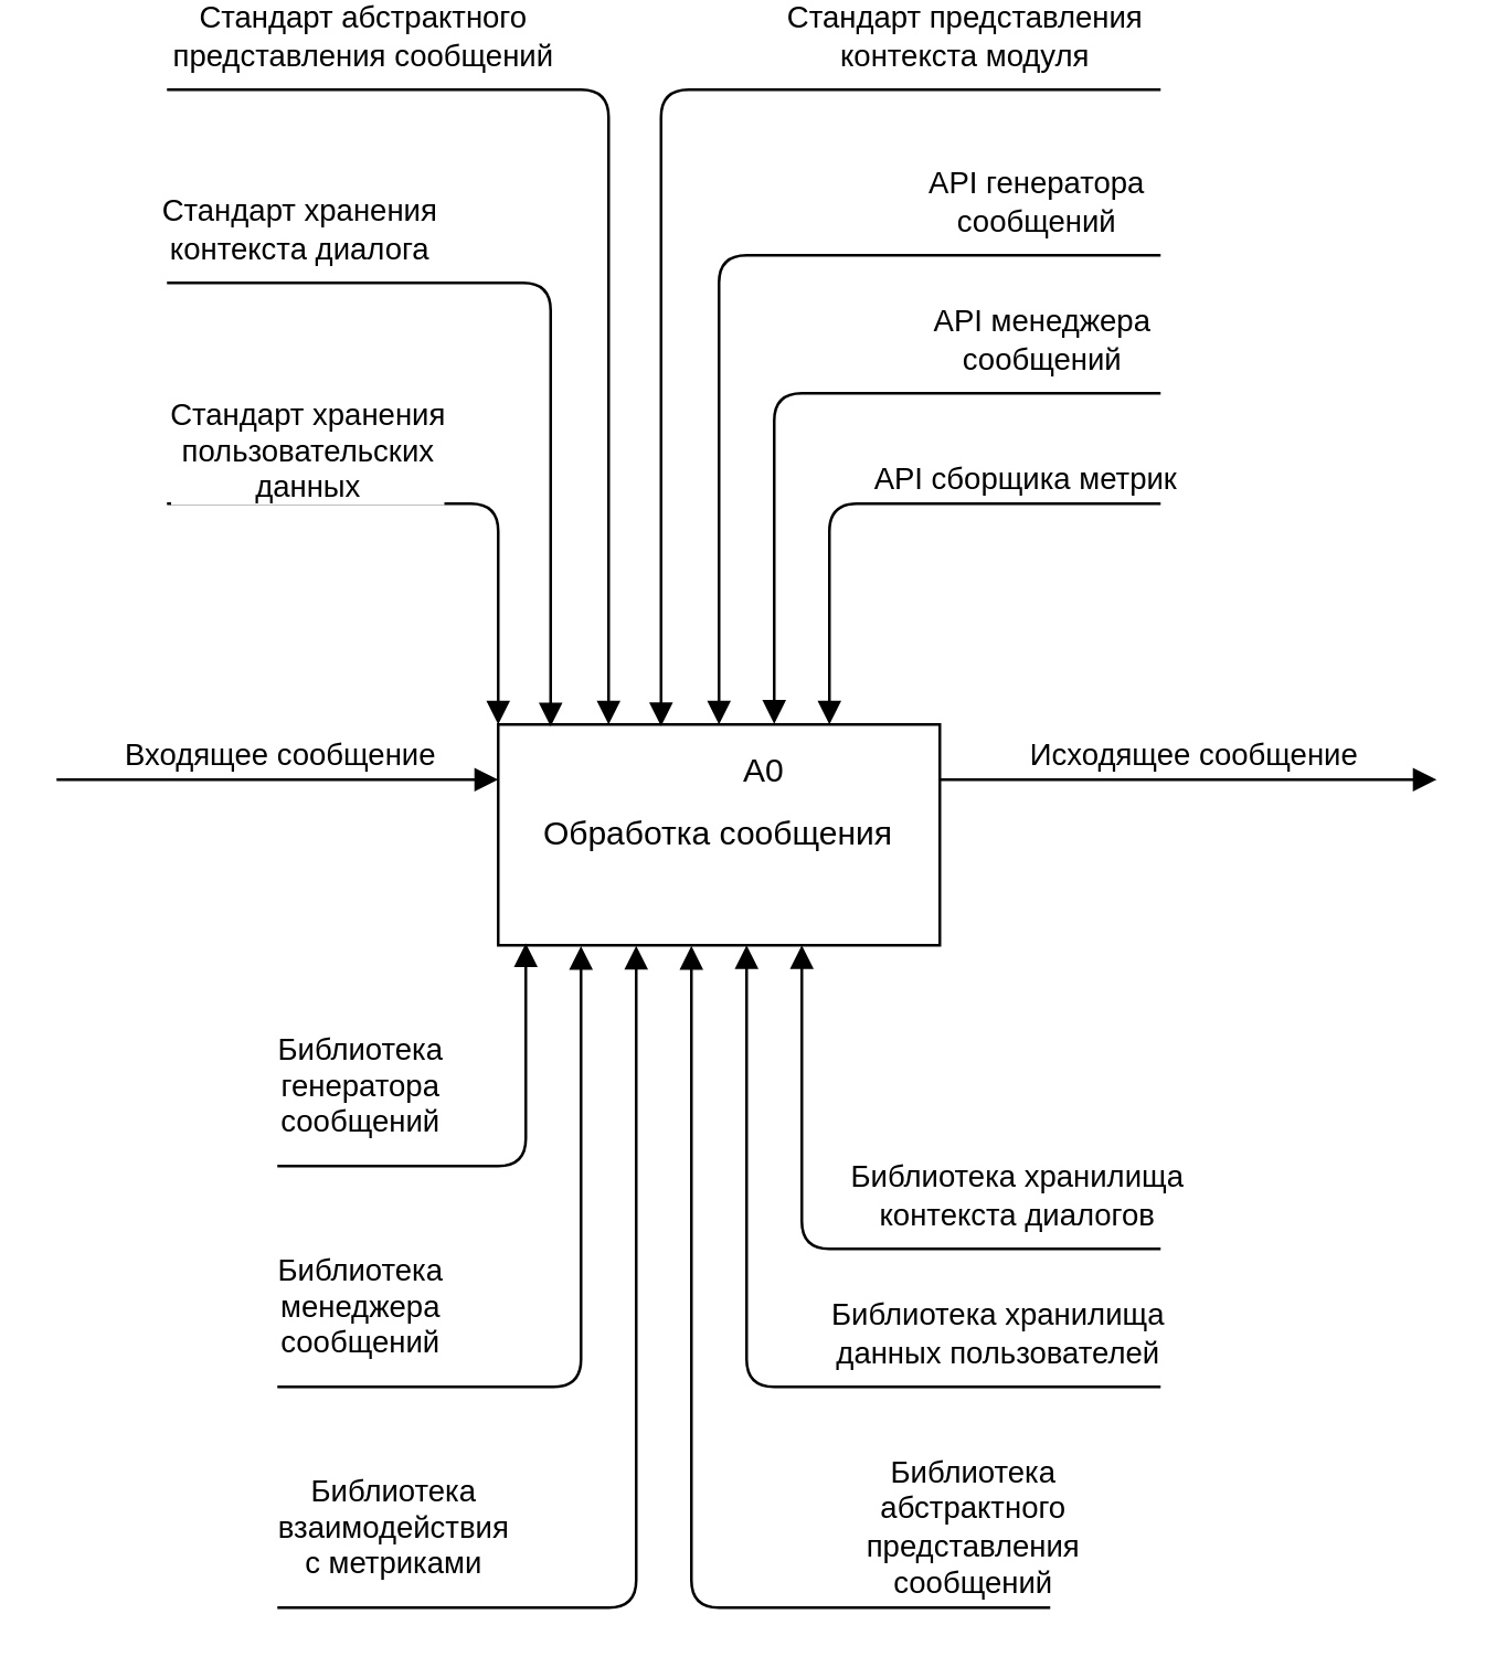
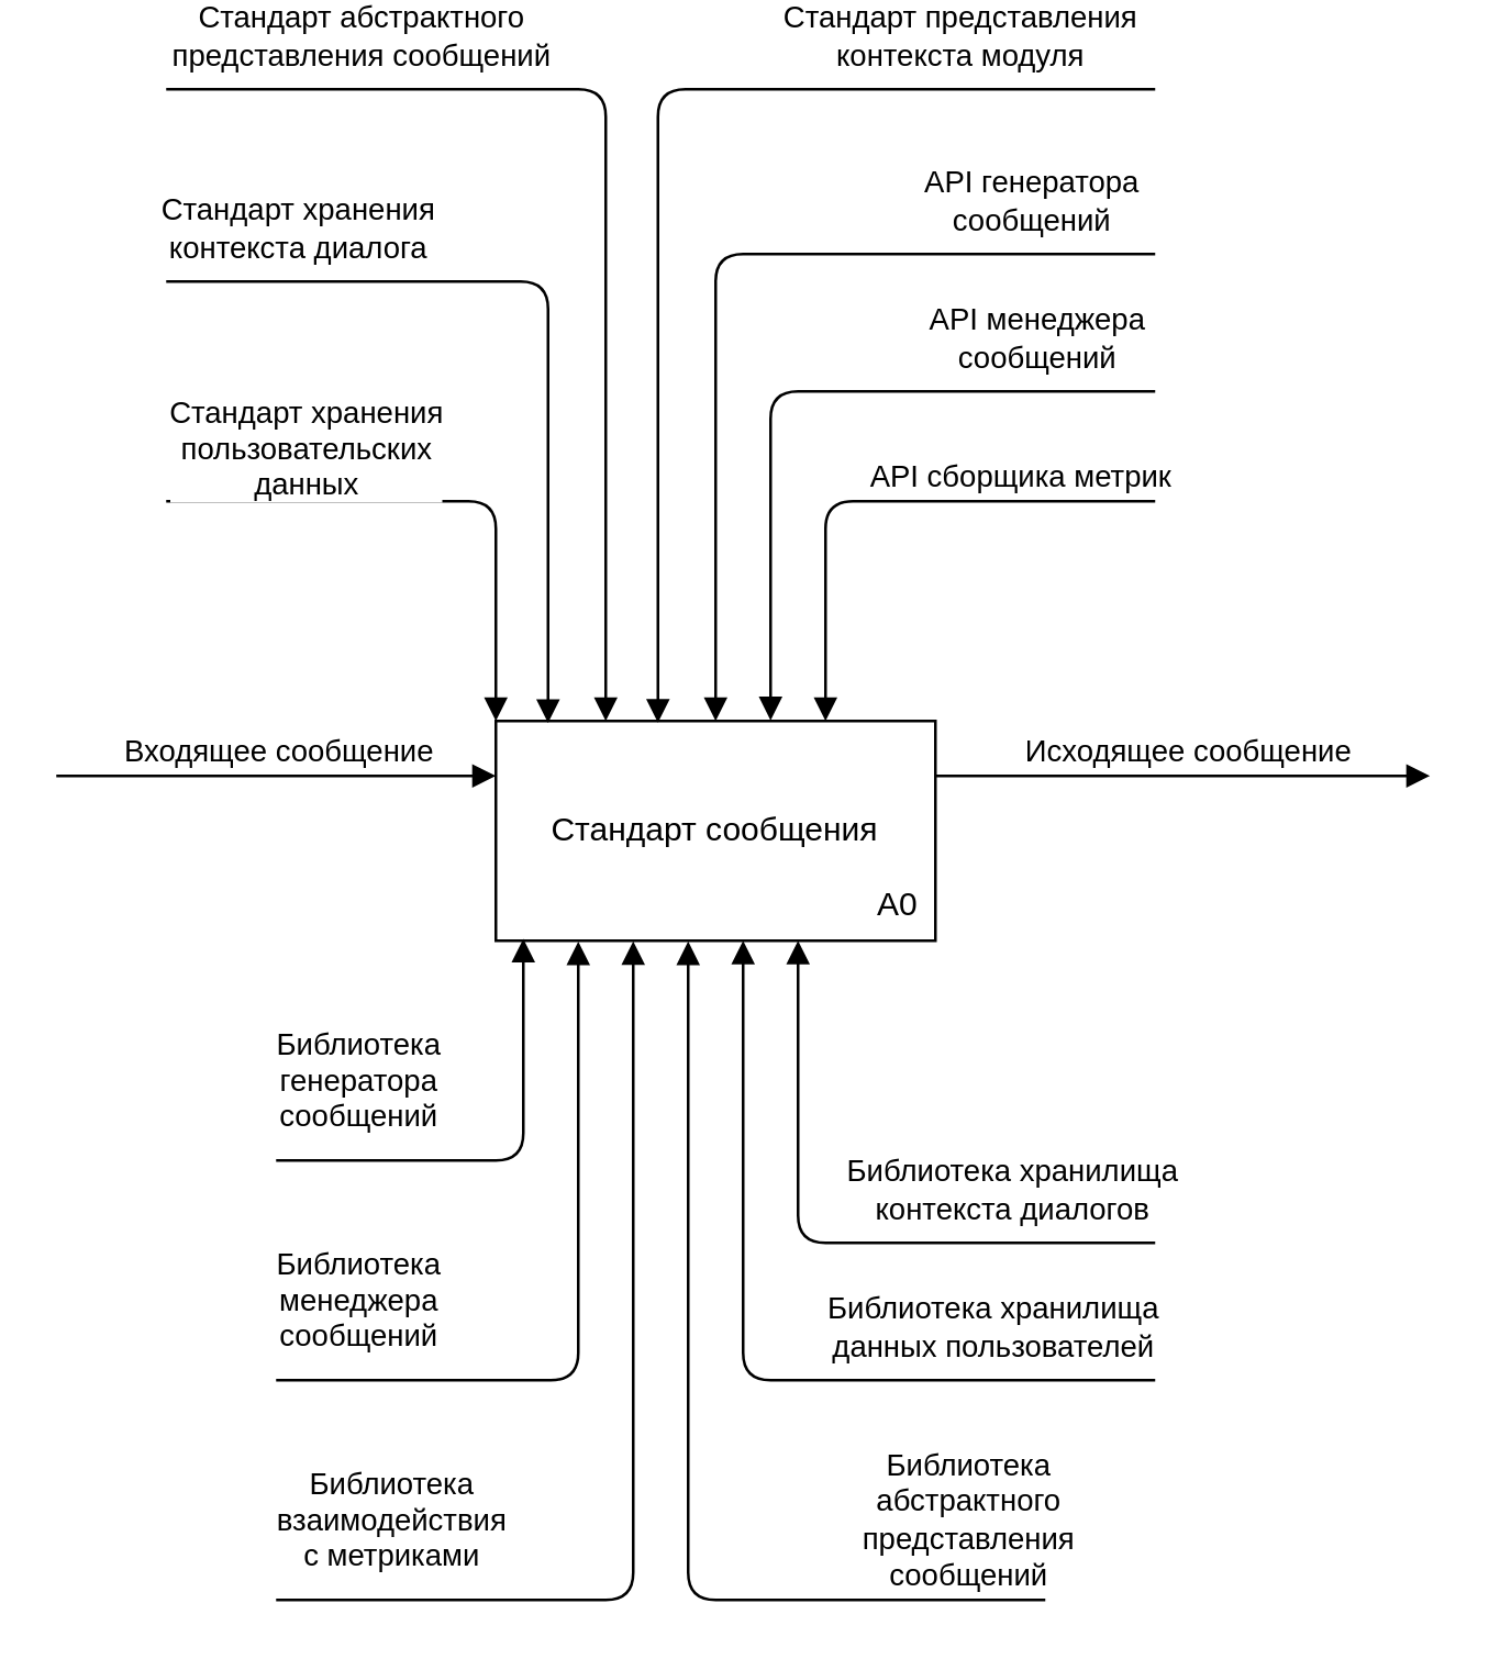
- <mxCell id="4" value="A0" style="text;html=1;strokeColor=none;fillColor=none;align=center;verticalAlign=middle;whiteSpace=wrap;rounded=0;" parent="2" vertex="1"><mxGeometry x="83.333" y="3.333" width="26.667" height="26.667" as="geometry" /></mxCell>
+ <mxCell id="4" value="A0" style="text;html=1;strokeColor=none;fillColor=none;align=center;verticalAlign=middle;whiteSpace=wrap;rounded=0;" parent="2" vertex="1"><mxGeometry x="133.333" y="53.333" width="26.667" height="26.667" as="geometry" /></mxCell>
- <mxCell id="3" value="Обработка сообщения" style="rounded=0;whiteSpace=wrap;html=1;" parent="2" vertex="1"><mxGeometry width="160" height="80" as="geometry" /></mxCell>
+ <mxCell id="3" value="Стандарт сообщения" style="rounded=0;whiteSpace=wrap;html=1;" parent="2" vertex="1"><mxGeometry width="160" height="80" as="geometry" /></mxCell>
